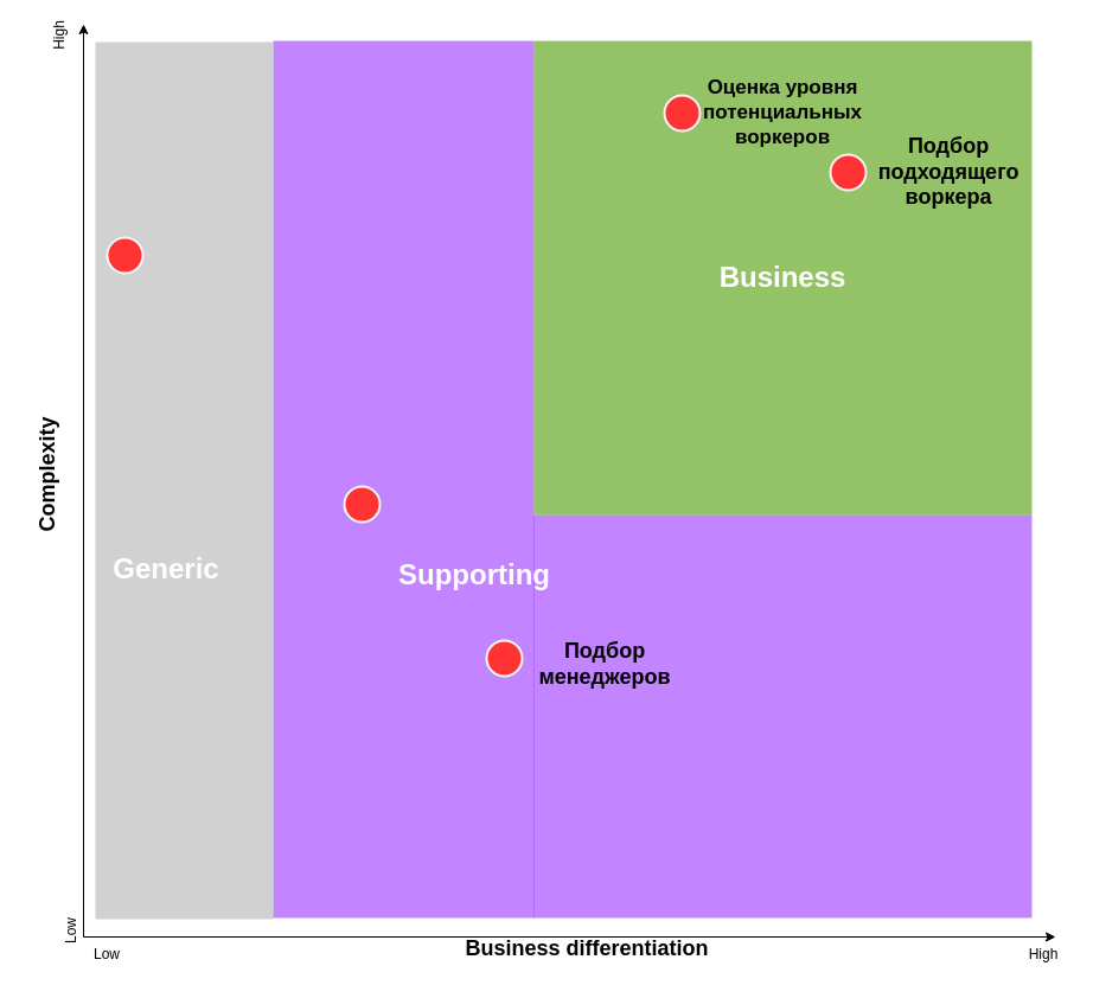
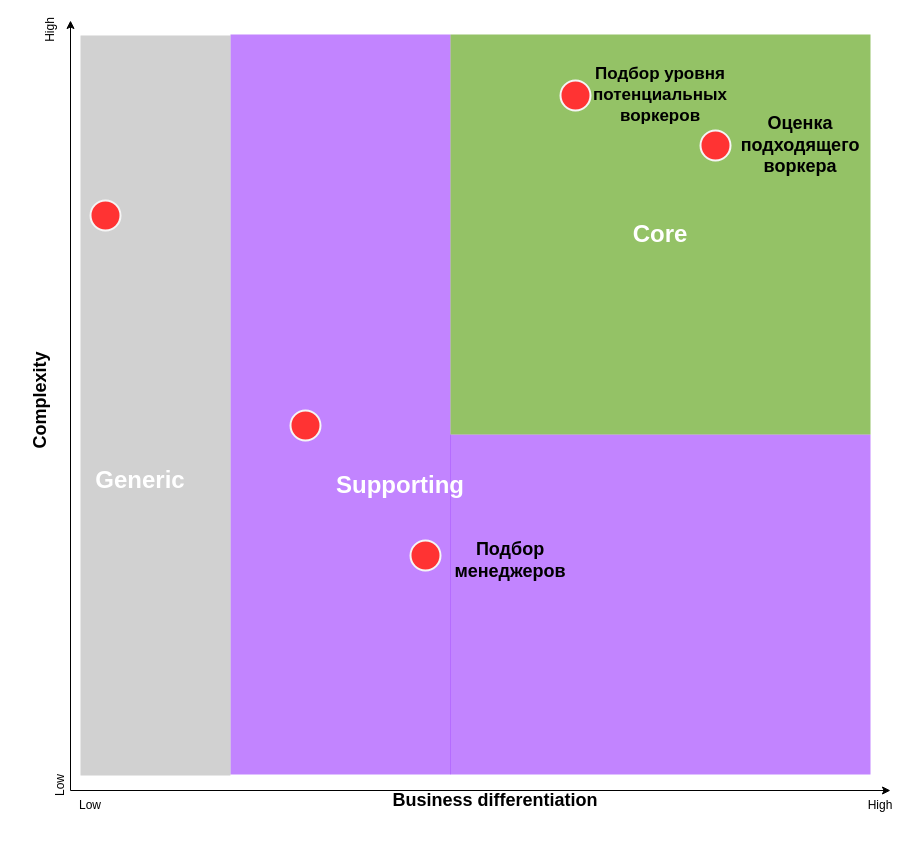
- <mxCell id="23" value="&lt;div style=&quot;line-height: 19px;&quot;&gt;&lt;font style=&quot;font-size: 17px;&quot;&gt;Оценка уровня потенциальных воркеров&lt;/font&gt;&lt;/div&gt;" style="text;html=1;strokeColor=none;fillColor=none;align=center;verticalAlign=middle;whiteSpace=wrap;rounded=0;fontStyle=1" vertex="1" parent="21"><mxGeometry x="60" y="5" width="80" height="20" as="geometry" /></mxCell>
+ <mxCell id="23" value="&lt;div style=&quot;line-height: 19px;&quot;&gt;&lt;font style=&quot;font-size: 17px;&quot;&gt;Подбор уровня потенциальных воркеров&lt;/font&gt;&lt;/div&gt;" style="text;html=1;strokeColor=none;fillColor=none;align=center;verticalAlign=middle;whiteSpace=wrap;rounded=0;fontStyle=1" vertex="1" parent="21"><mxGeometry x="60" y="5" width="80" height="20" as="geometry" /></mxCell>
- <mxCell id="20" value="&lt;font style=&quot;font-size: 18px;&quot;&gt;Подбор&lt;br&gt;подходящего&lt;br&gt;воркера&lt;br&gt;&lt;/font&gt;" style="text;html=1;strokeColor=none;fillColor=none;align=center;verticalAlign=middle;whiteSpace=wrap;rounded=0;fontStyle=1" parent="18" vertex="1"><mxGeometry x="50" y="5" width="80" height="20" as="geometry" /></mxCell>
+ <mxCell id="20" value="&lt;font style=&quot;font-size: 18px;&quot;&gt;Оценка&lt;br&gt;подходящего&lt;br&gt;воркера&lt;br&gt;&lt;/font&gt;" style="text;html=1;strokeColor=none;fillColor=none;align=center;verticalAlign=middle;whiteSpace=wrap;rounded=0;fontStyle=1" parent="18" vertex="1"><mxGeometry x="50" y="5" width="80" height="20" as="geometry" /></mxCell>
- <mxCell id="9" value="&lt;h1&gt;&lt;font color=&quot;#ffffff&quot;&gt;Business&lt;/font&gt;&lt;/h1&gt;" style="rounded=0;whiteSpace=wrap;html=1;fillColor=#4D9900;strokeColor=none;connectable=0;fillOpacity=60" parent="2" vertex="1"><mxGeometry x="420.5" y="14" width="420" height="400" as="geometry" /></mxCell>
+ <mxCell id="9" value="&lt;h1&gt;&lt;font color=&quot;#ffffff&quot;&gt;Core&lt;/font&gt;&lt;/h1&gt;" style="rounded=0;whiteSpace=wrap;html=1;fillColor=#4D9900;strokeColor=none;connectable=0;fillOpacity=60" parent="2" vertex="1"><mxGeometry x="420.5" y="14" width="420" height="400" as="geometry" /></mxCell>
